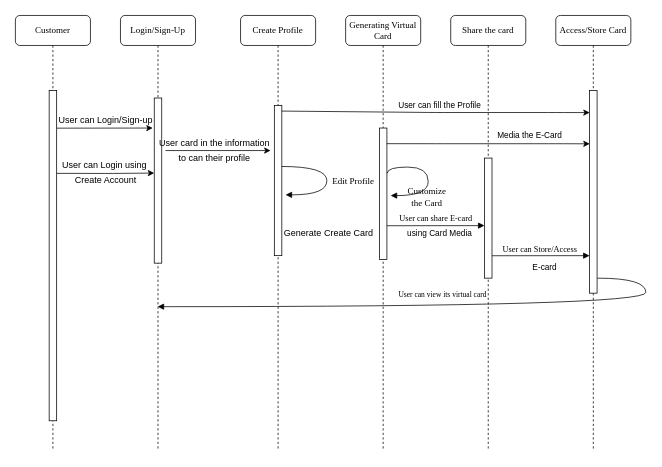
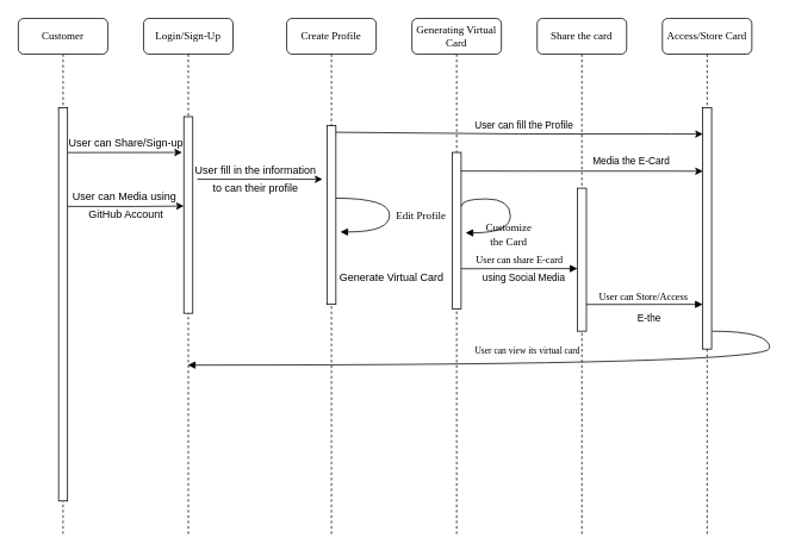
- <mxCell id="17" value="User can Login/Sign-up" style="text;html=1;align=center;verticalAlign=middle;resizable=0;points=[];autosize=1;" vertex="1" parent="1"><mxGeometry x="70" y="150" width="140" height="20" as="geometry" /></mxCell>
+ <mxCell id="17" value="User can Share/Sign-up" style="text;html=1;align=center;verticalAlign=middle;resizable=0;points=[];autosize=1;" vertex="1" parent="1"><mxGeometry x="70" y="150" width="140" height="20" as="geometry" /></mxCell>
- <mxCell id="19" value="User card in the information" style="text;html=1;align=center;verticalAlign=middle;resizable=0;points=[];autosize=1;" vertex="1" parent="1"><mxGeometry x="210" y="180" width="150" height="20" as="geometry" /></mxCell>
+ <mxCell id="19" value="User fill in the information" style="text;html=1;align=center;verticalAlign=middle;resizable=0;points=[];autosize=1;" vertex="1" parent="1"><mxGeometry x="210" y="180" width="150" height="20" as="geometry" /></mxCell>
- <mxCell id="22" value="User can Login using&amp;nbsp;" style="text;html=1;align=center;verticalAlign=middle;resizable=0;points=[];autosize=1;" vertex="1" parent="1"><mxGeometry x="75" y="210" width="130" height="20" as="geometry" /></mxCell>
+ <mxCell id="22" value="User can Media using&amp;nbsp;" style="text;html=1;align=center;verticalAlign=middle;resizable=0;points=[];autosize=1;" vertex="1" parent="1"><mxGeometry x="75" y="210" width="130" height="20" as="geometry" /></mxCell>
- <mxCell id="18" value="Create Account" style="text;html=1;align=center;verticalAlign=middle;resizable=0;points=[];autosize=1;" vertex="1" parent="1"><mxGeometry x="90" y="230" width="100" height="20" as="geometry" /></mxCell>
+ <mxCell id="18" value="GitHub Account" style="text;html=1;align=center;verticalAlign=middle;resizable=0;points=[];autosize=1;" vertex="1" parent="1"><mxGeometry x="90" y="230" width="100" height="20" as="geometry" /></mxCell>
- <mxCell id="6" value="Generate Create Card" style="text;html=1;align=center;verticalAlign=middle;resizable=0;points=[];autosize=1;" vertex="1" parent="4"><mxGeometry x="52" y="280" width="130" height="20" as="geometry" /></mxCell>
+ <mxCell id="6" value="Generate Virtual Card" style="text;html=1;align=center;verticalAlign=middle;resizable=0;points=[];autosize=1;" vertex="1" parent="4"><mxGeometry x="52" y="280" width="130" height="20" as="geometry" /></mxCell>
- <mxCell id="26" value="using Card Media" style="text;html=1;align=center;verticalAlign=middle;resizable=0;points=[];autosize=1;fontSize=11;" vertex="1" parent="1"><mxGeometry x="530" y="300" width="110" height="20" as="geometry" /></mxCell>
+ <mxCell id="26" value="using Social Media" style="text;html=1;align=center;verticalAlign=middle;resizable=0;points=[];autosize=1;fontSize=11;" vertex="1" parent="1"><mxGeometry x="530" y="300" width="110" height="20" as="geometry" /></mxCell>
- <mxCell id="28" value="E-card" style="text;html=1;align=center;verticalAlign=middle;resizable=0;points=[];autosize=1;fontSize=11;" vertex="1" parent="1"><mxGeometry x="700" y="345" width="50" height="20" as="geometry" /></mxCell>
+ <mxCell id="28" value="E-the" style="text;html=1;align=center;verticalAlign=middle;resizable=0;points=[];autosize=1;fontSize=11;" vertex="1" parent="1"><mxGeometry x="700" y="345" width="50" height="20" as="geometry" /></mxCell>
